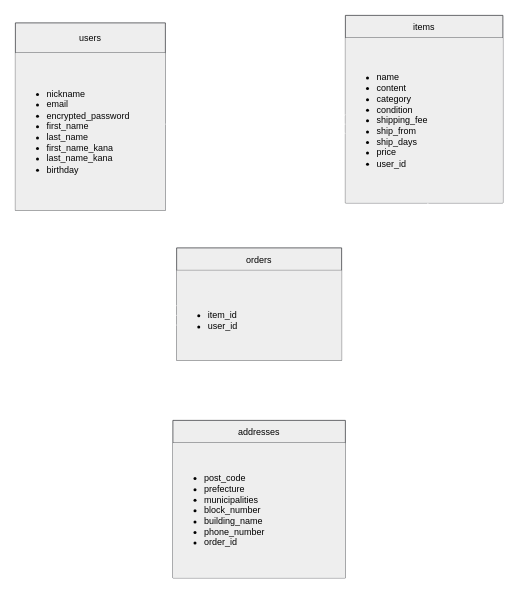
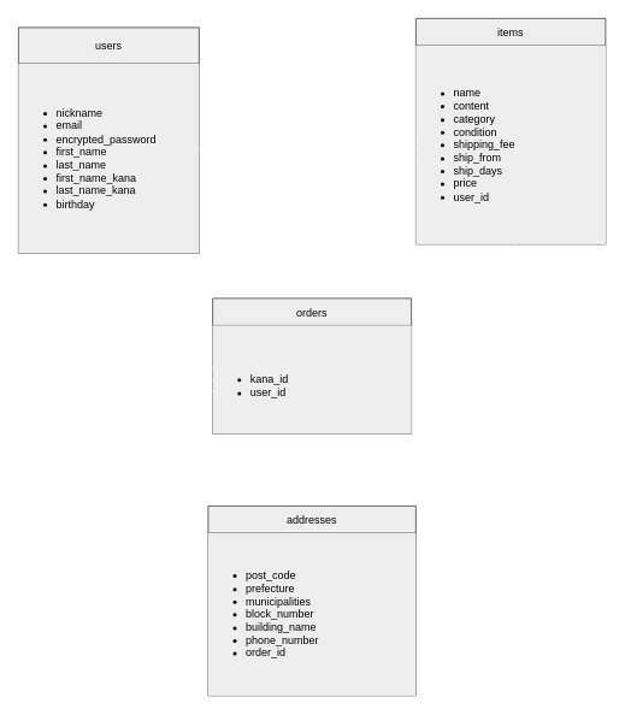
- <mxCell id="11" value="&lt;div&gt;&lt;br&gt;&lt;/div&gt;&lt;ul&gt;&lt;li&gt;item_id&lt;/li&gt;&lt;li&gt;user_id&lt;/li&gt;&lt;/ul&gt;" style="shape=partialRectangle;html=1;whiteSpace=wrap;connectable=0;overflow=hidden;fillColor=#eeeeee;top=0;left=0;bottom=0;right=0;pointerEvents=1;align=left;strokeColor=#36393d;fontColor=#000000;" parent="10" vertex="1"><mxGeometry width="220" height="120" as="geometry"><mxRectangle width="220" height="120" as="alternateBounds" /></mxGeometry></mxCell>
+ <mxCell id="11" value="&lt;div&gt;&lt;br&gt;&lt;/div&gt;&lt;ul&gt;&lt;li&gt;kana_id&lt;/li&gt;&lt;li&gt;user_id&lt;/li&gt;&lt;/ul&gt;" style="shape=partialRectangle;html=1;whiteSpace=wrap;connectable=0;overflow=hidden;fillColor=#eeeeee;top=0;left=0;bottom=0;right=0;pointerEvents=1;align=left;strokeColor=#36393d;fontColor=#000000;" parent="10" vertex="1"><mxGeometry width="220" height="120" as="geometry"><mxRectangle width="220" height="120" as="alternateBounds" /></mxGeometry></mxCell>
